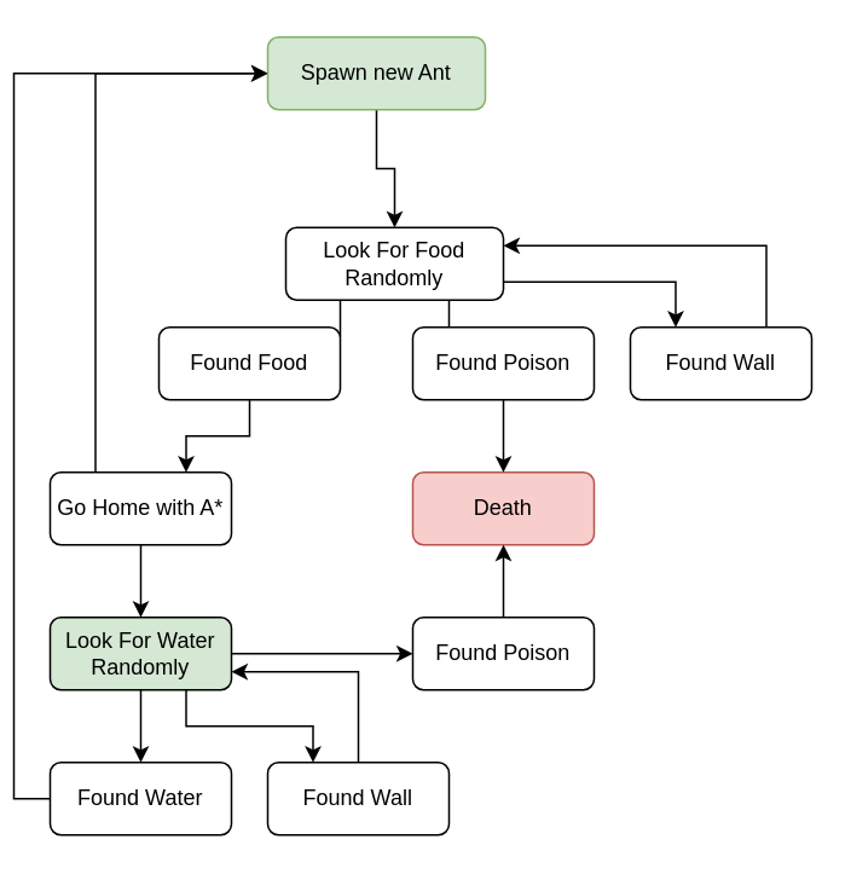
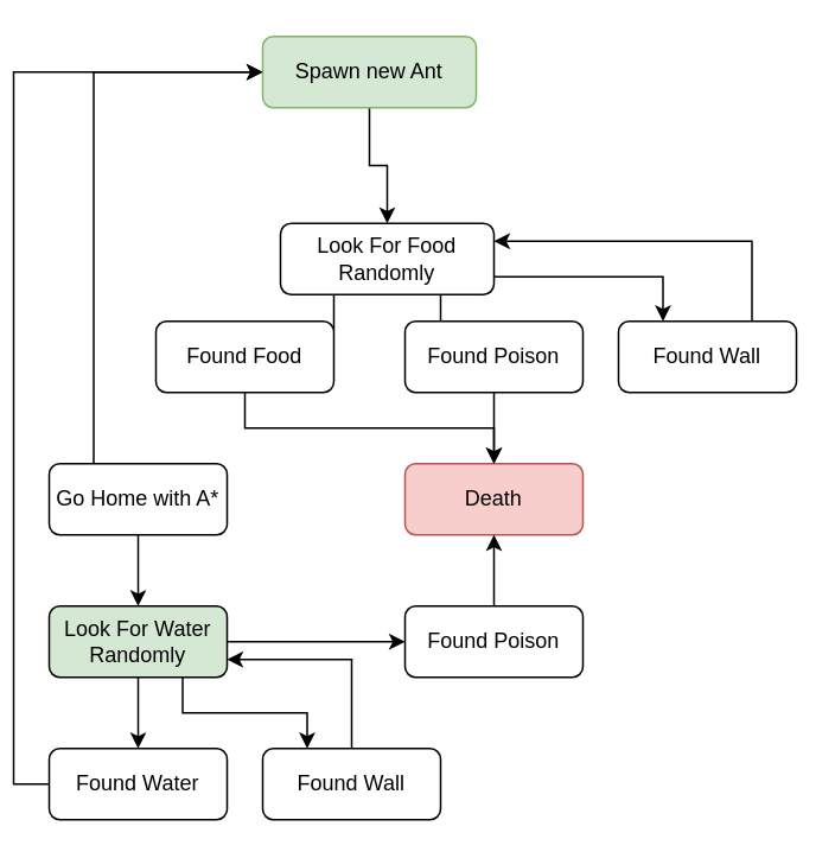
- <mxCell id="16" style="edgeStyle=orthogonalEdgeStyle;rounded=0;orthogonalLoop=1;jettySize=auto;html=1;exitX=0.5;exitY=1;exitDx=0;exitDy=0;entryX=0.75;entryY=0;entryDx=0;entryDy=0;" edge="1" parent="1" source="17" target="12"><mxGeometry relative="1" as="geometry" /></mxCell>
+ <mxCell id="16" style="edgeStyle=orthogonalEdgeStyle;rounded=0;orthogonalLoop=1;jettySize=auto;html=1;exitX=0.5;exitY=1;exitDx=0;exitDy=0;" edge="1" parent="1" source="17" target="13"><mxGeometry relative="1" as="geometry" /></mxCell>
